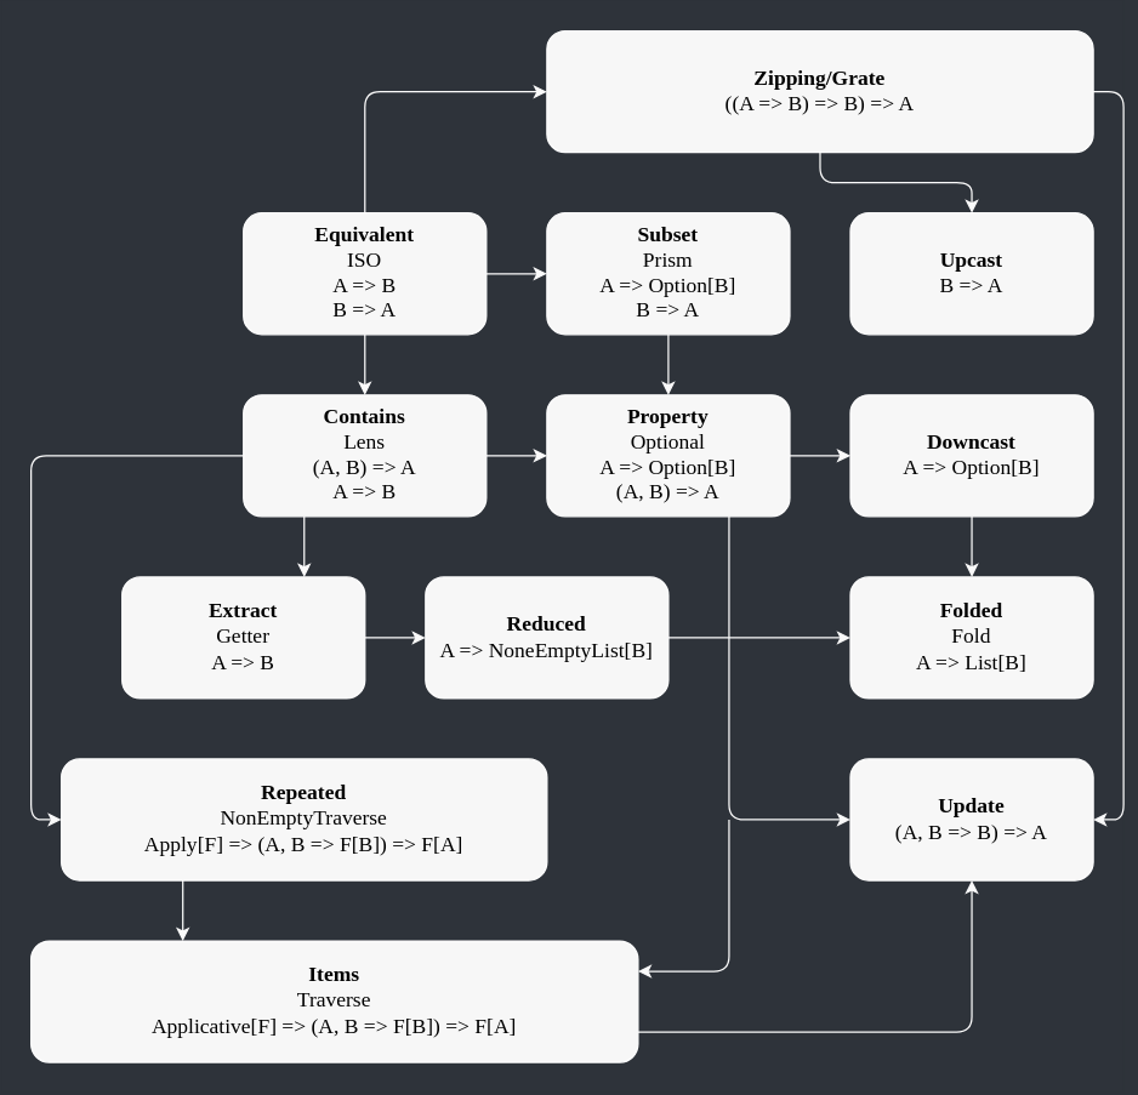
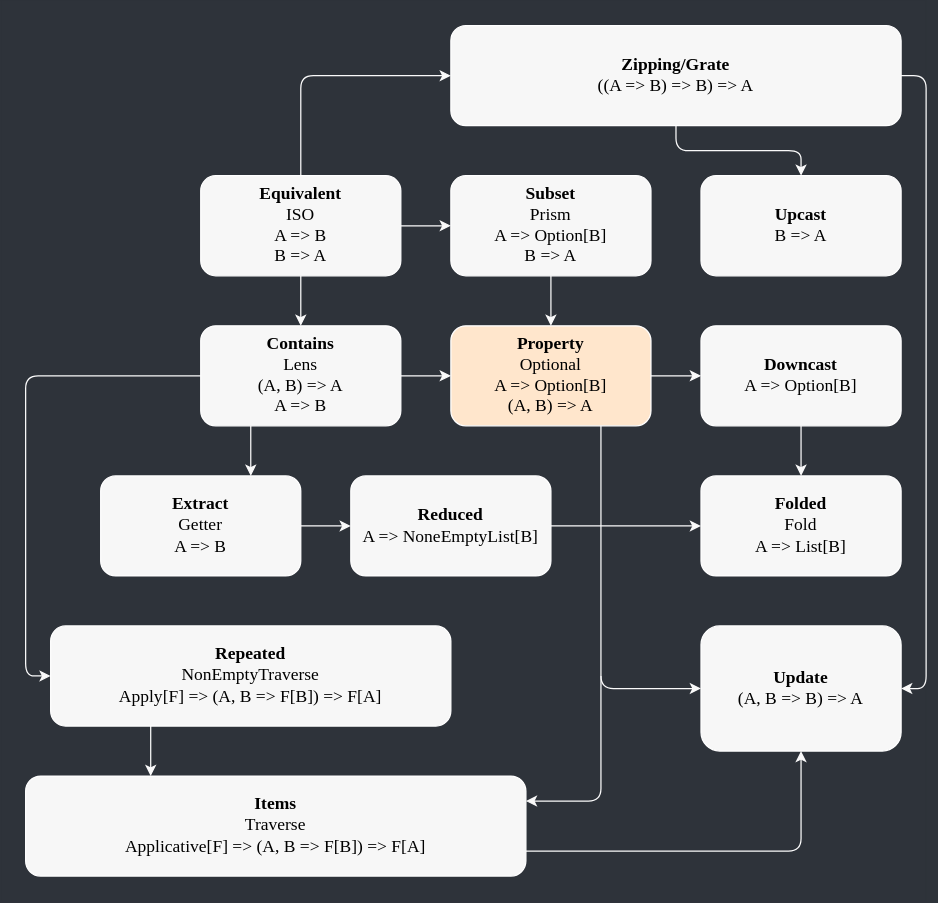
- <mxCell id="15" value="&lt;b&gt;Property&lt;/b&gt;&lt;br&gt;Optional&lt;br&gt;A =&amp;gt; Option[B]&lt;br&gt;(A, B) =&amp;gt; A" style="whiteSpace=wrap;html=1;fontFamily=Fira Code;fontSize=14;comic=0;rounded=1;strokeColor=#FFFFFF;fillColor=#F7F7F7;glass=0;" parent="1" vertex="1"><mxGeometry x="360" y="260" width="160" height="80" as="geometry" /></mxCell>
+ <mxCell id="15" value="&lt;b&gt;Property&lt;/b&gt;&lt;br&gt;Optional&lt;br&gt;A =&amp;gt; Option[B]&lt;br&gt;(A, B) =&amp;gt; A" style="whiteSpace=wrap;html=1;fontFamily=Fira Code;fontSize=14;comic=0;rounded=1;strokeColor=#FFFFFF;fillColor=#ffe6cc;glass=0;" parent="1" vertex="1"><mxGeometry x="360" y="260" width="160" height="80" as="geometry" /></mxCell>
- <mxCell id="27" value="&lt;b&gt;Update&lt;/b&gt;&lt;br&gt;(A, B =&amp;gt; B) =&amp;gt; A" style="whiteSpace=wrap;html=1;fontFamily=Fira Code;fontSize=14;comic=0;rounded=1;strokeColor=#FFFFFF;fillColor=#F7F7F7;glass=0;" parent="1" vertex="1"><mxGeometry x="560" y="500" width="160" height="80" as="geometry" /></mxCell>
+ <mxCell id="27" value="&lt;b&gt;Update&lt;/b&gt;&lt;br&gt;(A, B =&amp;gt; B) =&amp;gt; A" style="whiteSpace=wrap;html=1;fontFamily=Fira Code;fontSize=14;comic=0;rounded=1;strokeColor=#FFFFFF;fillColor=#F7F7F7;glass=0;" parent="1" vertex="1"><mxGeometry x="560" y="500" width="160" height="100" as="geometry" /></mxCell>
